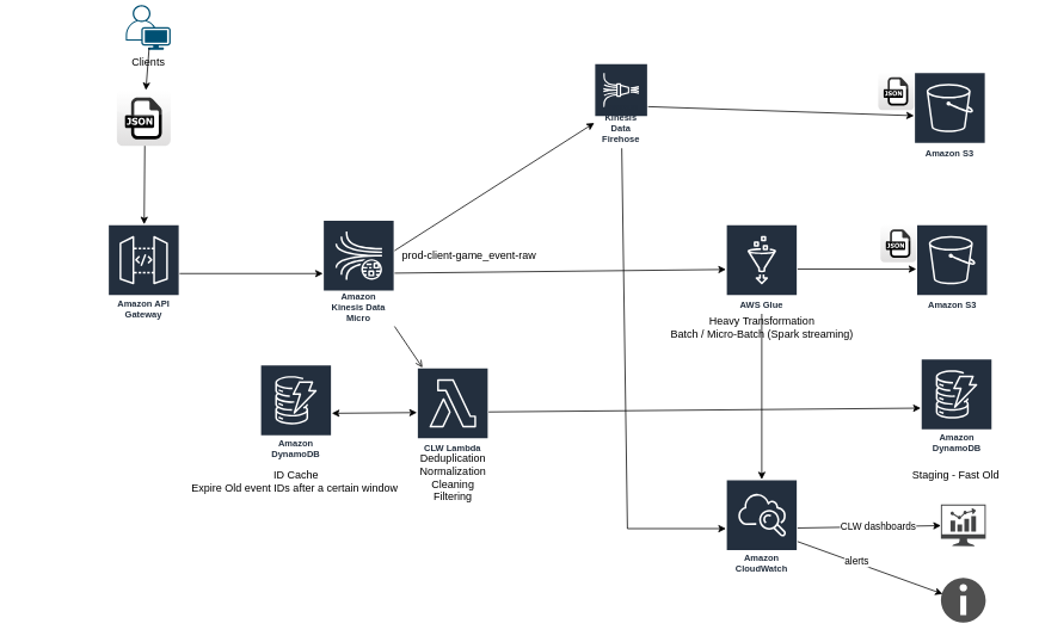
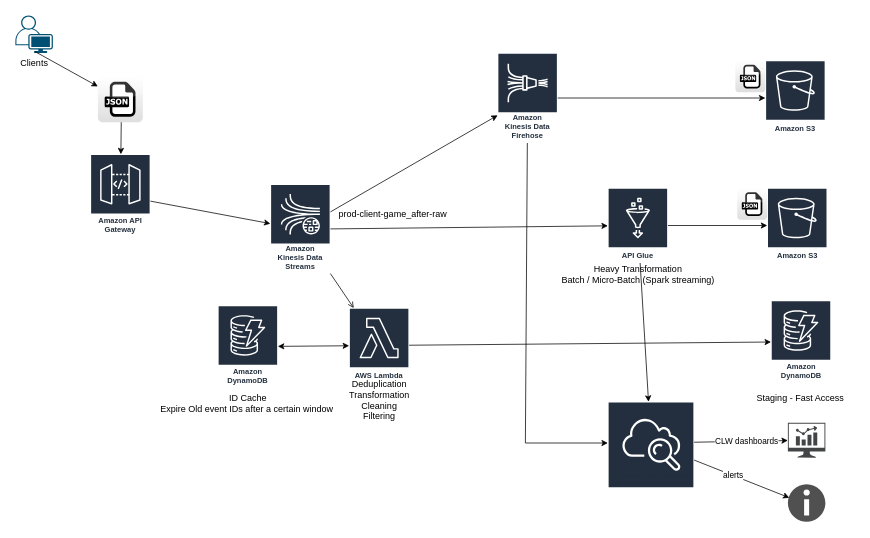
- <mxCell id="21" value="Clients" style="points=[[0.35,0,0],[0.98,0.51,0],[1,0.71,0],[0.67,1,0],[0,0.795,0],[0,0.65,0]];verticalLabelPosition=bottom;sketch=0;html=1;verticalAlign=top;aspect=fixed;align=center;pointerEvents=1;shape=mxgraph.cisco19.user;fillColor=#005073;strokeColor=none;" vertex="1" parent="1"><mxGeometry x="140" y="5" width="50" height="50" as="geometry" /></mxCell>
+ <mxCell id="21" value="Clients" style="points=[[0.35,0,0],[0.98,0.51,0],[1,0.71,0],[0.67,1,0],[0,0.795,0],[0,0.65,0]];verticalLabelPosition=bottom;sketch=0;html=1;verticalAlign=top;aspect=fixed;align=center;pointerEvents=1;shape=mxgraph.cisco19.user;fillColor=#005073;strokeColor=none;" vertex="1" parent="1"><mxGeometry x="20" y="20" width="50" height="50" as="geometry" /></mxCell>
- <mxCell id="12" value="Amazon Kinesis Data Firehose" style="sketch=0;outlineConnect=0;fontColor=#232F3E;gradientColor=none;strokeColor=#ffffff;fillColor=#232F3E;dashed=0;verticalLabelPosition=middle;verticalAlign=bottom;align=center;html=1;whiteSpace=wrap;fontSize=10;fontStyle=1;spacing=3;shape=mxgraph.aws4.productIcon;prIcon=mxgraph.aws4.kinesis_data_firehose;" vertex="1" parent="1"><mxGeometry x="663" y="70" width="60" height="95" as="geometry" /></mxCell>
+ <mxCell id="12" value="Amazon Kinesis Data Firehose" style="sketch=0;outlineConnect=0;fontColor=#232F3E;gradientColor=none;strokeColor=#ffffff;fillColor=#232F3E;dashed=0;verticalLabelPosition=middle;verticalAlign=bottom;align=center;html=1;whiteSpace=wrap;fontSize=10;fontStyle=1;spacing=3;shape=mxgraph.aws4.productIcon;prIcon=mxgraph.aws4.kinesis_data_firehose;" vertex="1" parent="1"><mxGeometry x="663" y="70" width="80" height="120" as="geometry" /></mxCell>
- <mxCell id="10" value="prod-client-game_event-raw" style="text;html=1;align=center;verticalAlign=middle;resizable=0;points=[];autosize=1;strokeColor=none;fillColor=none;" vertex="1" parent="9"><mxGeometry x="78" y="25.3" width="170" height="30" as="geometry" /></mxCell>
+ <mxCell id="10" value="prod-client-game_after-raw" style="text;html=1;align=center;verticalAlign=middle;resizable=0;points=[];autosize=1;strokeColor=none;fillColor=none;" vertex="1" parent="9"><mxGeometry x="78" y="25.3" width="170" height="30" as="geometry" /></mxCell>
- <mxCell id="8" value="Amazon API Gateway" style="sketch=0;outlineConnect=0;fontColor=#232F3E;gradientColor=none;strokeColor=#ffffff;fillColor=#232F3E;dashed=0;verticalLabelPosition=middle;verticalAlign=bottom;align=center;html=1;whiteSpace=wrap;fontSize=10;fontStyle=1;spacing=3;shape=mxgraph.aws4.productIcon;prIcon=mxgraph.aws4.api_gateway;" vertex="1" parent="1"><mxGeometry x="120" y="250" width="80" height="110" as="geometry" /></mxCell>
+ <mxCell id="8" value="Amazon API Gateway" style="sketch=0;outlineConnect=0;fontColor=#232F3E;gradientColor=none;strokeColor=#ffffff;fillColor=#232F3E;dashed=0;verticalLabelPosition=middle;verticalAlign=bottom;align=center;html=1;whiteSpace=wrap;fontSize=10;fontStyle=1;spacing=3;shape=mxgraph.aws4.productIcon;prIcon=mxgraph.aws4.api_gateway;" vertex="1" parent="1"><mxGeometry x="120" y="205" width="80" height="110" as="geometry" /></mxCell>
- <mxCell id="19" value="AWS Glue" style="sketch=0;outlineConnect=0;fontColor=#232F3E;gradientColor=none;strokeColor=#ffffff;fillColor=#232F3E;dashed=0;verticalLabelPosition=middle;verticalAlign=bottom;align=center;html=1;whiteSpace=wrap;fontSize=10;fontStyle=1;spacing=3;shape=mxgraph.aws4.productIcon;prIcon=mxgraph.aws4.glue;" vertex="1" parent="18"><mxGeometry x="30" width="80" height="100" as="geometry" /></mxCell>
+ <mxCell id="19" value="API Glue" style="sketch=0;outlineConnect=0;fontColor=#232F3E;gradientColor=none;strokeColor=#ffffff;fillColor=#232F3E;dashed=0;verticalLabelPosition=middle;verticalAlign=bottom;align=center;html=1;whiteSpace=wrap;fontSize=10;fontStyle=1;spacing=3;shape=mxgraph.aws4.productIcon;prIcon=mxgraph.aws4.glue;" vertex="1" parent="18"><mxGeometry x="30" width="80" height="100" as="geometry" /></mxCell>
- <mxCell id="11" value="Amazon Kinesis Data Micro" style="sketch=0;outlineConnect=0;fontColor=#232F3E;gradientColor=none;strokeColor=#ffffff;fillColor=#232F3E;dashed=0;verticalLabelPosition=middle;verticalAlign=bottom;align=center;html=1;whiteSpace=wrap;fontSize=10;fontStyle=1;spacing=3;shape=mxgraph.aws4.productIcon;prIcon=mxgraph.aws4.kinesis_data_streams;" vertex="1" parent="9"><mxGeometry width="80" height="120" as="geometry" /></mxCell>
+ <mxCell id="11" value="Amazon Kinesis Data Streams" style="sketch=0;outlineConnect=0;fontColor=#232F3E;gradientColor=none;strokeColor=#ffffff;fillColor=#232F3E;dashed=0;verticalLabelPosition=middle;verticalAlign=bottom;align=center;html=1;whiteSpace=wrap;fontSize=10;fontStyle=1;spacing=3;shape=mxgraph.aws4.productIcon;prIcon=mxgraph.aws4.kinesis_data_streams;" vertex="1" parent="9"><mxGeometry width="80" height="120" as="geometry" /></mxCell>
- <mxCell id="3" value="CLW Lambda" style="sketch=0;outlineConnect=0;fontColor=#232F3E;gradientColor=none;strokeColor=#ffffff;fillColor=#232F3E;dashed=0;verticalLabelPosition=middle;verticalAlign=bottom;align=center;html=1;whiteSpace=wrap;fontSize=10;fontStyle=1;spacing=3;shape=mxgraph.aws4.productIcon;prIcon=mxgraph.aws4.lambda;" vertex="1" parent="2"><mxGeometry x="25" width="80" height="100" as="geometry" /></mxCell>
+ <mxCell id="3" value="AWS Lambda" style="sketch=0;outlineConnect=0;fontColor=#232F3E;gradientColor=none;strokeColor=#ffffff;fillColor=#232F3E;dashed=0;verticalLabelPosition=middle;verticalAlign=bottom;align=center;html=1;whiteSpace=wrap;fontSize=10;fontStyle=1;spacing=3;shape=mxgraph.aws4.productIcon;prIcon=mxgraph.aws4.lambda;" vertex="1" parent="2"><mxGeometry x="25" width="80" height="100" as="geometry" /></mxCell>
- <mxCell id="37" value="Staging - Fast Old&amp;nbsp;" style="text;html=1;align=center;verticalAlign=middle;resizable=0;points=[];autosize=1;strokeColor=none;fillColor=none;" vertex="1" parent="36"><mxGeometry x="-10" y="105" width="140" height="30" as="geometry" /></mxCell>
+ <mxCell id="37" value="Staging - Fast Access&amp;nbsp;" style="text;html=1;align=center;verticalAlign=middle;resizable=0;points=[];autosize=1;strokeColor=none;fillColor=none;" vertex="1" parent="36"><mxGeometry x="-10" y="105" width="140" height="30" as="geometry" /></mxCell>
- <mxCell id="4" value="&lt;div&gt;Deduplication&lt;/div&gt;&lt;div&gt;Normalization&lt;/div&gt;&lt;div&gt;Cleaning&lt;/div&gt;&lt;div&gt;Filtering&lt;/div&gt;" style="text;html=1;align=center;verticalAlign=middle;resizable=0;points=[];autosize=1;strokeColor=none;fillColor=none;" vertex="1" parent="2"><mxGeometry x="15" y="88" width="100" height="70" as="geometry" /></mxCell>
+ <mxCell id="4" value="&lt;div&gt;Deduplication&lt;/div&gt;&lt;div&gt;Transformation&lt;/div&gt;&lt;div&gt;Cleaning&lt;/div&gt;&lt;div&gt;Filtering&lt;/div&gt;" style="text;html=1;align=center;verticalAlign=middle;resizable=0;points=[];autosize=1;strokeColor=none;fillColor=none;" vertex="1" parent="2"><mxGeometry x="15" y="88" width="100" height="70" as="geometry" /></mxCell>
- <mxCell id="16" value="Amazon CloudWatch" style="sketch=0;outlineConnect=0;fontColor=#232F3E;gradientColor=none;strokeColor=#ffffff;fillColor=#232F3E;dashed=0;verticalLabelPosition=middle;verticalAlign=bottom;align=center;html=1;whiteSpace=wrap;fontSize=10;fontStyle=1;spacing=3;shape=mxgraph.aws4.productIcon;prIcon=mxgraph.aws4.cloudwatch;" vertex="1" parent="1"><mxGeometry x="810" y="535" width="80" height="110" as="geometry" /></mxCell>
+ <mxCell id="16" value="Amazon CloudWatch" style="sketch=0;outlineConnect=0;fontColor=#232F3E;gradientColor=none;strokeColor=#ffffff;fillColor=#232F3E;dashed=0;verticalLabelPosition=middle;verticalAlign=bottom;align=center;html=1;whiteSpace=wrap;fontSize=10;fontStyle=1;spacing=3;shape=mxgraph.aws4.productIcon;prIcon=mxgraph.aws4.cloudwatch;" vertex="1" parent="1"><mxGeometry x="810" y="535" width="115" height="110" as="geometry" /></mxCell>
